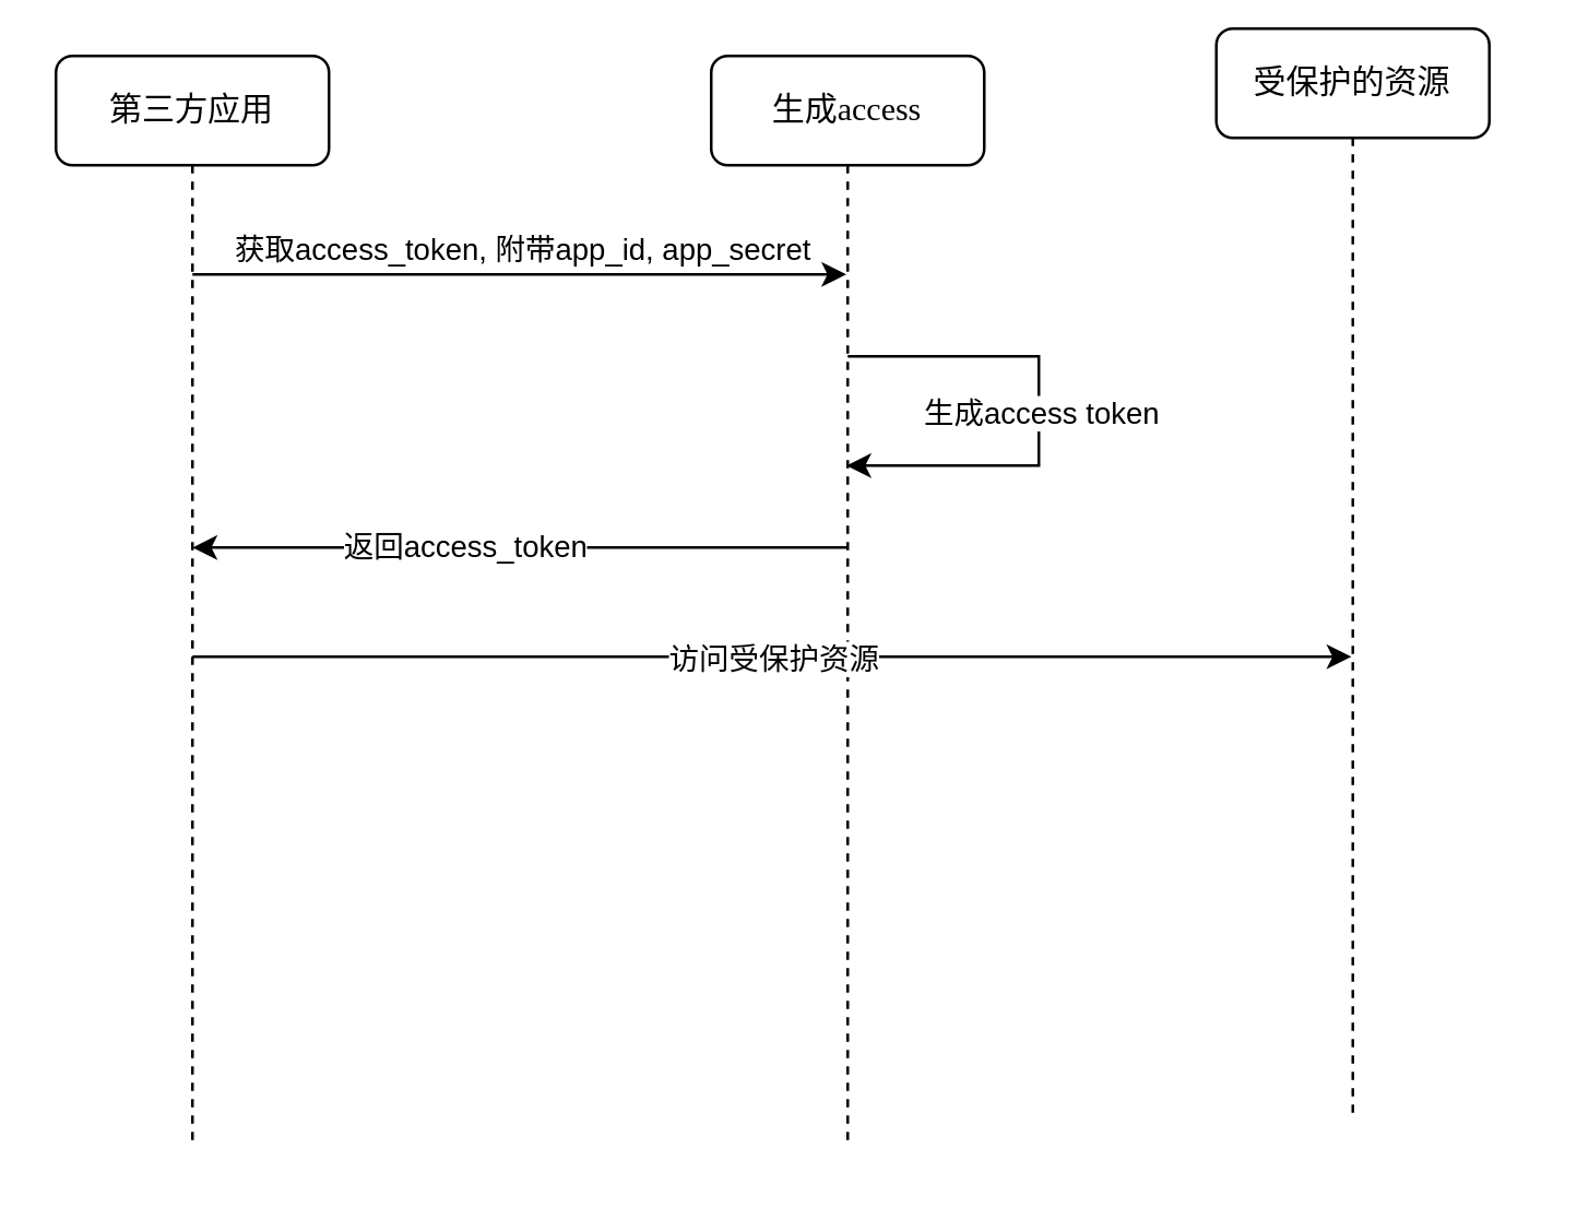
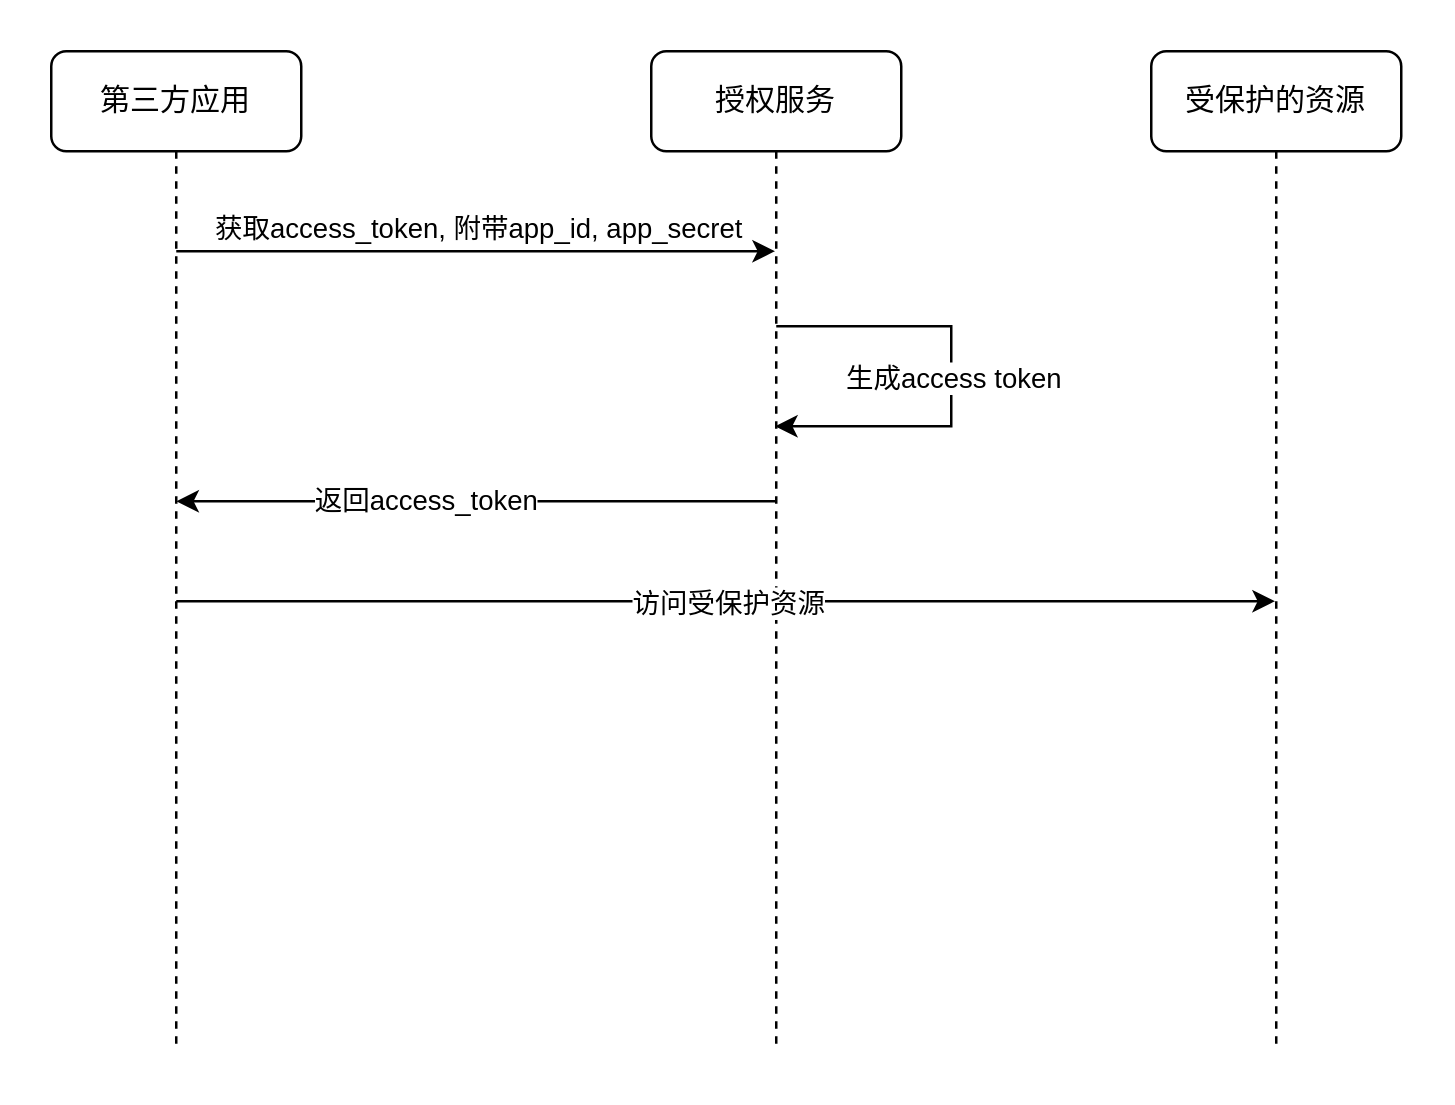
- <mxCell id="3" value="生成access" style="shape=umlLifeline;perimeter=lifelinePerimeter;whiteSpace=wrap;html=1;container=1;collapsible=0;recursiveResize=0;outlineConnect=0;rounded=1;shadow=0;comic=0;labelBackgroundColor=none;strokeWidth=1;fontFamily=Verdana;fontSize=12;align=center;" parent="1" vertex="1"><mxGeometry x="260" y="20" width="100" height="400" as="geometry" /></mxCell>
+ <mxCell id="3" value="授权服务" style="shape=umlLifeline;perimeter=lifelinePerimeter;whiteSpace=wrap;html=1;container=1;collapsible=0;recursiveResize=0;outlineConnect=0;rounded=1;shadow=0;comic=0;labelBackgroundColor=none;strokeWidth=1;fontFamily=Verdana;fontSize=12;align=center;" parent="1" vertex="1"><mxGeometry x="260" y="20" width="100" height="400" as="geometry" /></mxCell>
- <mxCell id="4" value="受保护的资源" style="shape=umlLifeline;perimeter=lifelinePerimeter;whiteSpace=wrap;html=1;container=1;collapsible=0;recursiveResize=0;outlineConnect=0;rounded=1;shadow=0;comic=0;labelBackgroundColor=none;strokeWidth=1;fontFamily=Verdana;fontSize=12;align=center;" parent="1" vertex="1"><mxGeometry x="445" y="10" width="100" height="400" as="geometry" /></mxCell>
+ <mxCell id="4" value="受保护的资源" style="shape=umlLifeline;perimeter=lifelinePerimeter;whiteSpace=wrap;html=1;container=1;collapsible=0;recursiveResize=0;outlineConnect=0;rounded=1;shadow=0;comic=0;labelBackgroundColor=none;strokeWidth=1;fontFamily=Verdana;fontSize=12;align=center;" parent="1" vertex="1"><mxGeometry x="460" y="20" width="100" height="400" as="geometry" /></mxCell>
